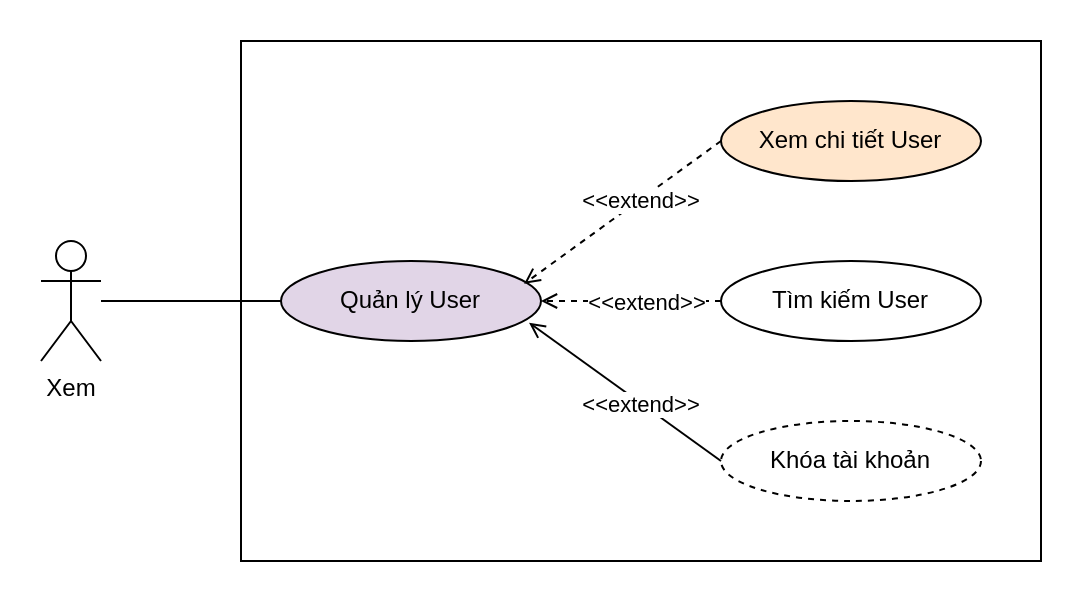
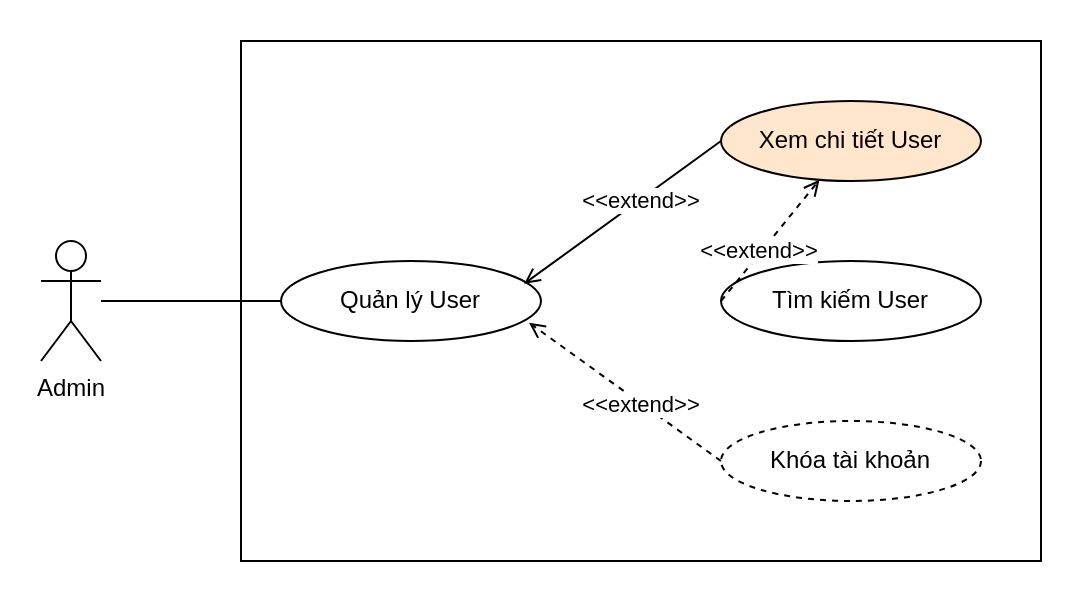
- <mxCell id="9" value="&amp;lt;&amp;lt;extend&amp;gt;&amp;gt;" style="endArrow=open;endSize=6;dashed=1;html=1;exitX=0;exitY=0.5;exitDx=0;exitDy=0;entryX=0.935;entryY=0.285;entryDx=0;entryDy=0;entryPerimeter=0;" parent="1" source="6" target="4" edge="1"><mxGeometry x="-0.178" y="1" width="160" relative="1" as="geometry"><mxPoint x="210" y="260" as="sourcePoint" /><mxPoint x="300" y="180" as="targetPoint" /><mxPoint as="offset" /></mxGeometry></mxCell>
+ <mxCell id="9" value="&amp;lt;&amp;lt;extend&amp;gt;&amp;gt;" style="endArrow=open;endSize=6;dashed=0;html=1;exitX=0;exitY=0.5;exitDx=0;exitDy=0;entryX=0.935;entryY=0.285;entryDx=0;entryDy=0;entryPerimeter=0;" parent="1" source="6" target="4" edge="1"><mxGeometry x="-0.178" y="1" width="160" relative="1" as="geometry"><mxPoint x="210" y="260" as="sourcePoint" /><mxPoint x="300" y="180" as="targetPoint" /><mxPoint as="offset" /></mxGeometry></mxCell>
- <mxCell id="4" value="Quản lý User" style="ellipse;whiteSpace=wrap;html=1;fillColor=#e1d5e7;" parent="1" vertex="1"><mxGeometry x="140" y="130" width="130" height="40" as="geometry" /></mxCell>
+ <mxCell id="4" value="Quản lý User" style="ellipse;whiteSpace=wrap;html=1;" parent="1" vertex="1"><mxGeometry x="140" y="130" width="130" height="40" as="geometry" /></mxCell>
- <mxCell id="10" value="&amp;lt;&amp;lt;extend&amp;gt;&amp;gt;" style="endArrow=open;endSize=6;dashed=1;html=1;exitX=0;exitY=0.5;exitDx=0;exitDy=0;entryX=1;entryY=0.5;entryDx=0;entryDy=0;" parent="1" source="7" target="4" edge="1"><mxGeometry x="-0.178" y="1" width="160" relative="1" as="geometry"><mxPoint x="370" y="80" as="sourcePoint" /><mxPoint x="350" y="130" as="targetPoint" /><mxPoint as="offset" /></mxGeometry></mxCell>
+ <mxCell id="10" value="&amp;lt;&amp;lt;extend&amp;gt;&amp;gt;" style="endArrow=open;endSize=6;dashed=1;html=1;exitX=0;exitY=0.5;exitDx=0;exitDy=0;" parent="1" source="7" target="6" edge="1"><mxGeometry x="-0.178" y="1" width="160" relative="1" as="geometry"><mxPoint x="370" y="80" as="sourcePoint" /><mxPoint x="350" y="130" as="targetPoint" /><mxPoint as="offset" /></mxGeometry></mxCell>
- <mxCell id="11" value="&amp;lt;&amp;lt;extend&amp;gt;&amp;gt;" style="endArrow=open;endSize=6;dashed=0;html=1;exitX=0;exitY=0.5;exitDx=0;exitDy=0;entryX=0.954;entryY=0.771;entryDx=0;entryDy=0;entryPerimeter=0;" parent="1" source="5" target="4" edge="1"><mxGeometry x="-0.178" y="1" width="160" relative="1" as="geometry"><mxPoint x="380" y="90" as="sourcePoint" /><mxPoint x="281.55" y="161.4" as="targetPoint" /><mxPoint as="offset" /></mxGeometry></mxCell>
+ <mxCell id="11" value="&amp;lt;&amp;lt;extend&amp;gt;&amp;gt;" style="endArrow=open;endSize=6;dashed=1;html=1;exitX=0;exitY=0.5;exitDx=0;exitDy=0;entryX=0.954;entryY=0.771;entryDx=0;entryDy=0;entryPerimeter=0;" parent="1" source="5" target="4" edge="1"><mxGeometry x="-0.178" y="1" width="160" relative="1" as="geometry"><mxPoint x="380" y="90" as="sourcePoint" /><mxPoint x="281.55" y="161.4" as="targetPoint" /><mxPoint as="offset" /></mxGeometry></mxCell>
- <mxCell id="3" value="Xem" style="shape=umlActor;verticalLabelPosition=bottom;verticalAlign=top;html=1;outlineConnect=0;" parent="1" vertex="1"><mxGeometry x="20" y="120" width="30" height="60" as="geometry" /></mxCell>
+ <mxCell id="3" value="Admin" style="shape=umlActor;verticalLabelPosition=bottom;verticalAlign=top;html=1;outlineConnect=0;" parent="1" vertex="1"><mxGeometry x="20" y="120" width="30" height="60" as="geometry" /></mxCell>
